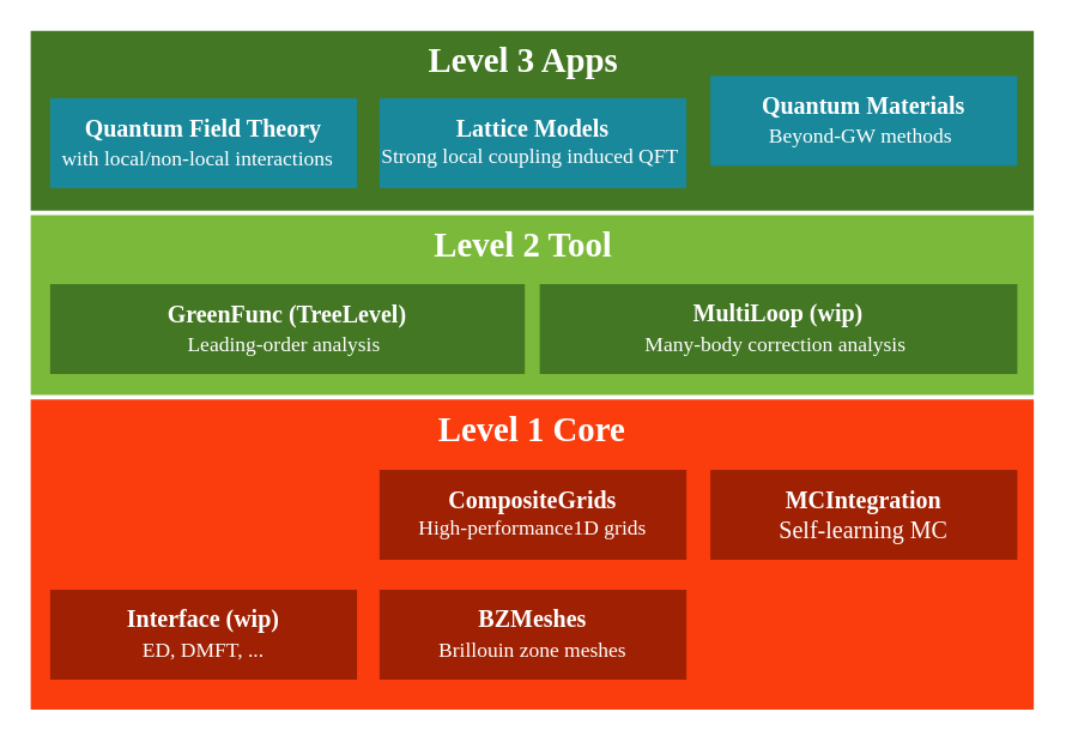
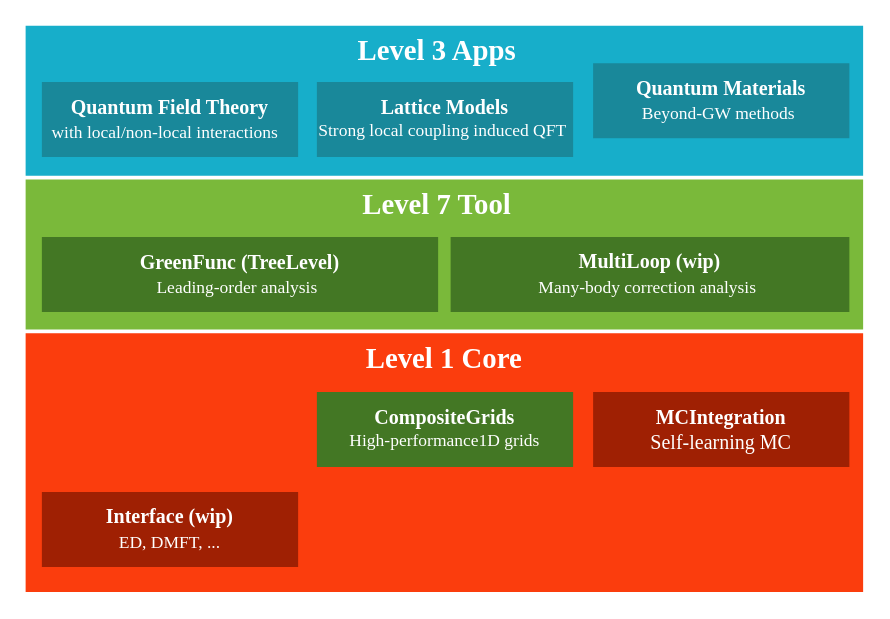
- <mxCell id="9" value="&lt;b&gt;&lt;font style=&quot;font-size: 23px&quot; color=&quot;#ffffff&quot;&gt;Level 3 Apps&amp;nbsp;&amp;nbsp;&lt;/font&gt;&lt;/b&gt;" style="rounded=0;whiteSpace=wrap;html=1;verticalAlign=top;fontColor=#7EA6E0;fillColor=#437724;strokeColor=none;fontFamily=Garamond;" parent="1" vertex="1"><mxGeometry x="20" y="20" width="670" height="120" as="geometry" /></mxCell>
+ <mxCell id="9" value="&lt;b&gt;&lt;font style=&quot;font-size: 23px&quot; color=&quot;#ffffff&quot;&gt;Level 3 Apps&amp;nbsp;&amp;nbsp;&lt;/font&gt;&lt;/b&gt;" style="rounded=0;whiteSpace=wrap;html=1;verticalAlign=top;fontColor=#7EA6E0;fillColor=#17AECA;strokeColor=none;fontFamily=Garamond;" parent="1" vertex="1"><mxGeometry x="20" y="20" width="670" height="120" as="geometry" /></mxCell>
- <mxCell id="6" value="&lt;b&gt;&lt;font style=&quot;font-size: 23px&quot; color=&quot;#ffffff&quot;&gt;Level 2 Tool&amp;nbsp;&amp;nbsp;&lt;/font&gt;&lt;/b&gt;" style="rounded=0;whiteSpace=wrap;html=1;verticalAlign=top;fontColor=#7EA6E0;fillColor=#7AB93A;strokeColor=none;fontFamily=Garamond;" parent="1" vertex="1"><mxGeometry x="20" y="143" width="670" height="120" as="geometry" /></mxCell>
+ <mxCell id="6" value="&lt;b&gt;&lt;font style=&quot;font-size: 23px&quot; color=&quot;#ffffff&quot;&gt;Level 7 Tool&amp;nbsp;&amp;nbsp;&lt;/font&gt;&lt;/b&gt;" style="rounded=0;whiteSpace=wrap;html=1;verticalAlign=top;fontColor=#7EA6E0;fillColor=#7AB93A;strokeColor=none;fontFamily=Garamond;" parent="1" vertex="1"><mxGeometry x="20" y="143" width="670" height="120" as="geometry" /></mxCell>
- <mxCell id="4" value="&lt;font style=&quot;line-height: 150%&quot;&gt;&lt;b style=&quot;font-size: 16px&quot;&gt;CompositeGrids&lt;/b&gt;&lt;br&gt;&lt;font style=&quot;font-size: 14px&quot;&gt;High-performance1D grids&lt;/font&gt;&lt;br&gt;&lt;/font&gt;" style="rounded=0;whiteSpace=wrap;html=1;fillColor=#9F2003;strokeColor=none;fontColor=#FFFFFF;fontFamily=Garamond;" parent="1" vertex="1"><mxGeometry x="253" y="313" width="205" height="60" as="geometry" /></mxCell>
+ <mxCell id="4" value="&lt;font style=&quot;line-height: 150%&quot;&gt;&lt;b style=&quot;font-size: 16px&quot;&gt;CompositeGrids&lt;/b&gt;&lt;br&gt;&lt;font style=&quot;font-size: 14px&quot;&gt;High-performance1D grids&lt;/font&gt;&lt;br&gt;&lt;/font&gt;" style="rounded=0;whiteSpace=wrap;html=1;fillColor=#437724;strokeColor=none;fontColor=#FFFFFF;fontFamily=Garamond;" parent="1" vertex="1"><mxGeometry x="253" y="313" width="205" height="60" as="geometry" /></mxCell>
- <mxCell id="5" value="&lt;p style=&quot;line-height: 160%&quot;&gt;&lt;b style=&quot;font-size: 16px&quot;&gt;BZMeshes&lt;/b&gt;&lt;br&gt;&lt;span style=&quot;font-size: 14px&quot;&gt;Brillouin zone meshes&lt;/span&gt;&lt;/p&gt;" style="rounded=0;whiteSpace=wrap;html=1;fillColor=#9F2003;strokeColor=none;fontColor=#FFFFFF;fontFamily=Garamond;" parent="1" vertex="1"><mxGeometry x="253" y="393" width="205" height="60" as="geometry" /></mxCell>
